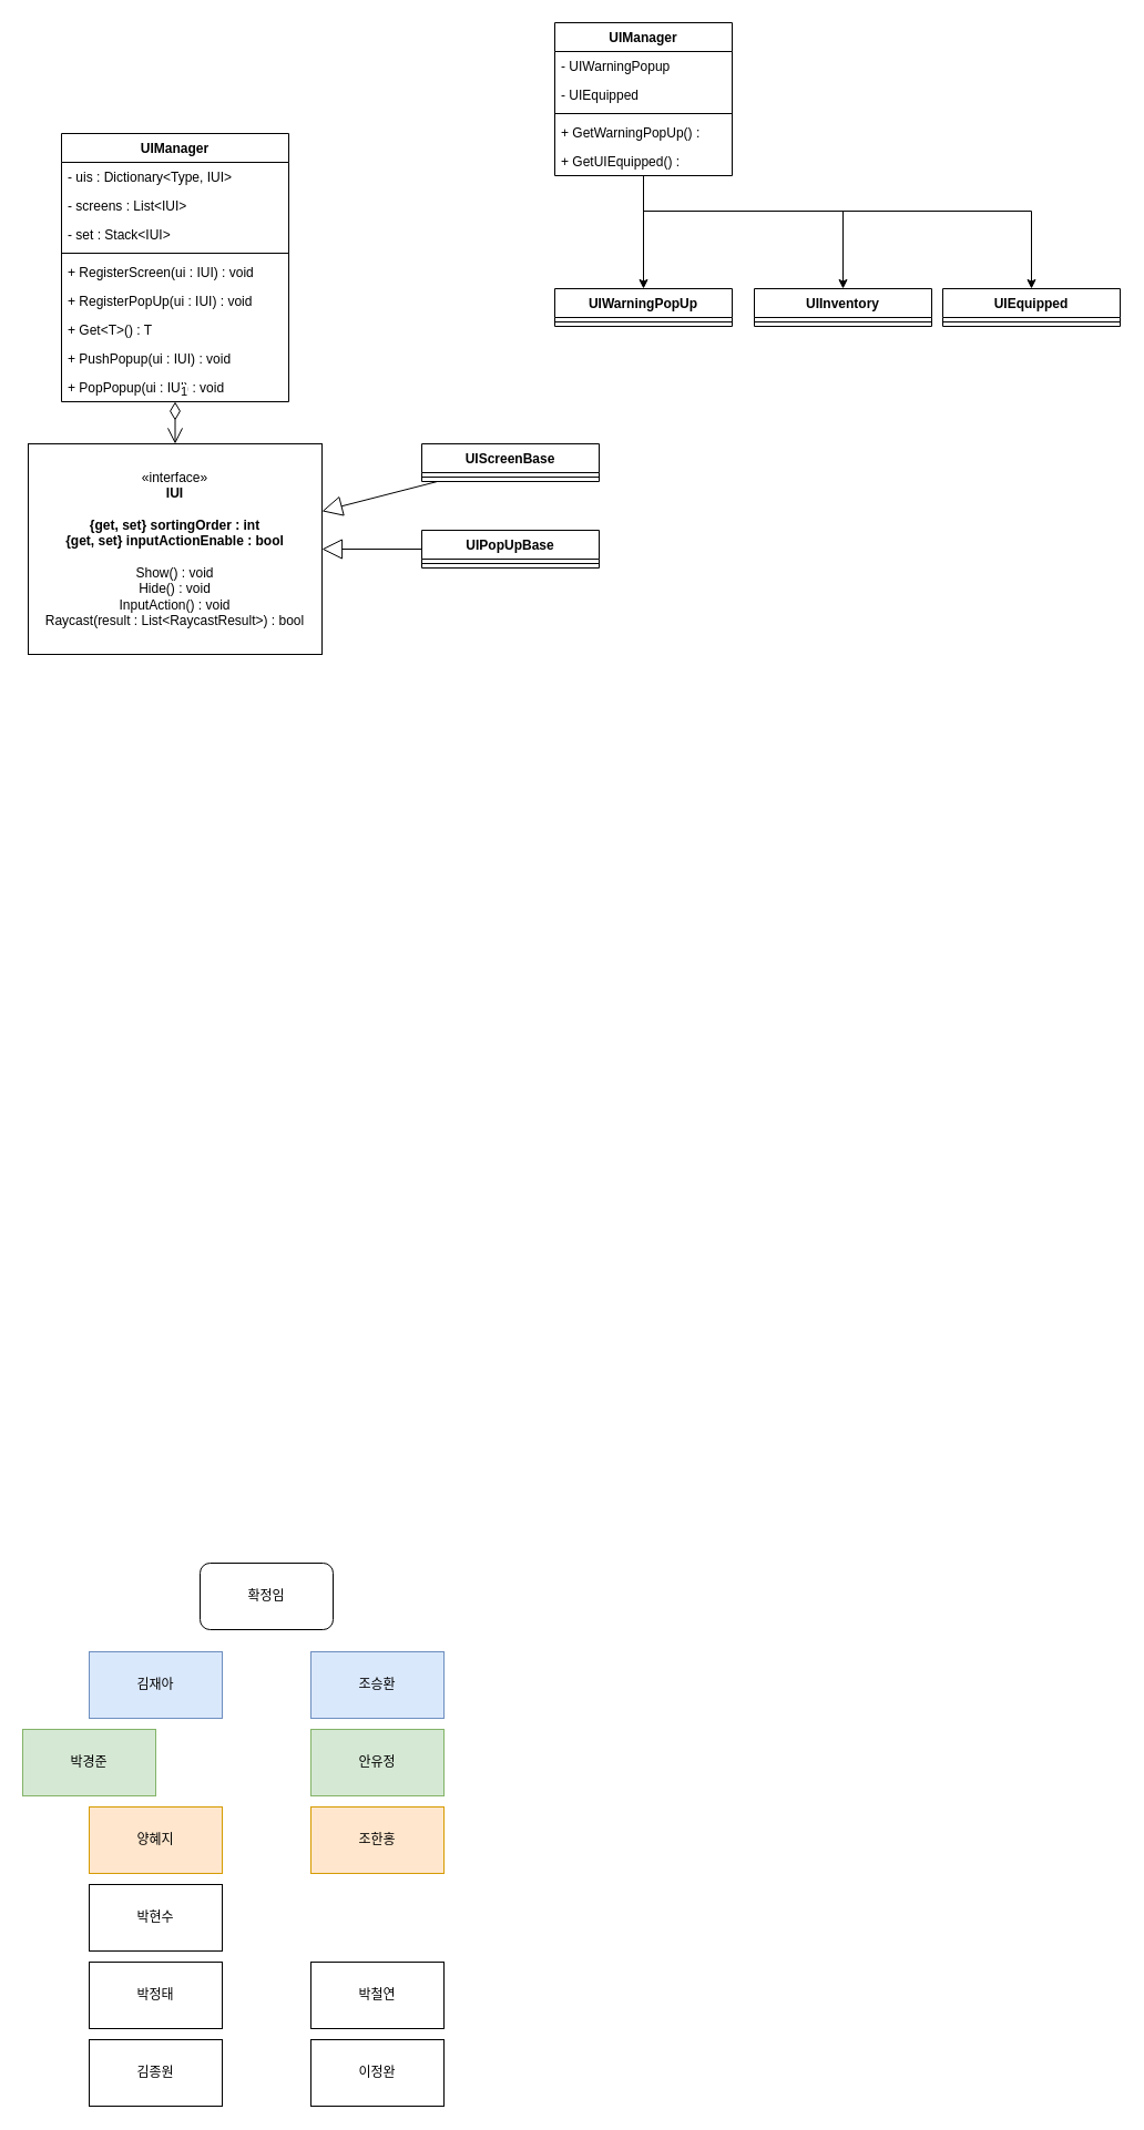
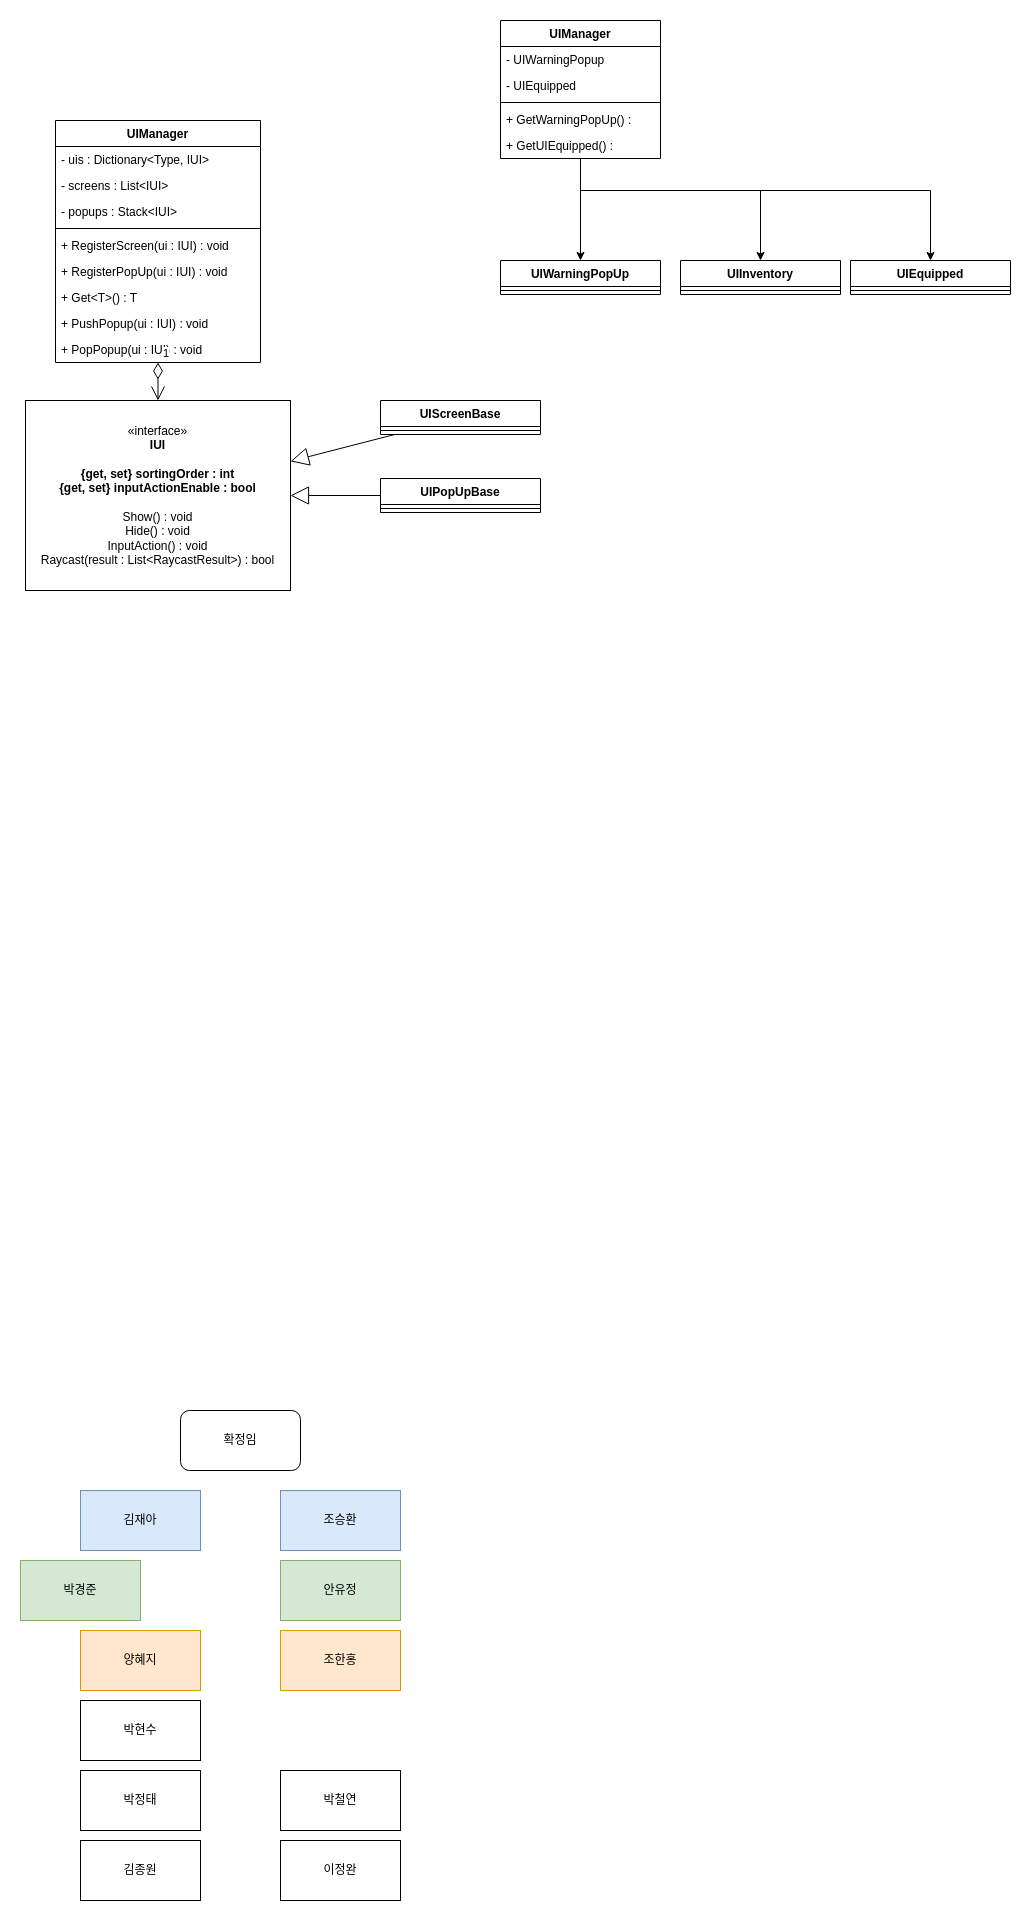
- <mxCell id="24" value="- set : Stack&amp;lt;IUI&amp;gt;" style="text;strokeColor=none;fillColor=none;align=left;verticalAlign=top;spacingLeft=4;spacingRight=4;overflow=hidden;rotatable=0;points=[[0,0.5],[1,0.5]];portConstraint=eastwest;whiteSpace=wrap;html=1;" vertex="1" parent="21"><mxGeometry y="78" width="205" height="26" as="geometry" /></mxCell>
+ <mxCell id="24" value="- popups : Stack&amp;lt;IUI&amp;gt;" style="text;strokeColor=none;fillColor=none;align=left;verticalAlign=top;spacingLeft=4;spacingRight=4;overflow=hidden;rotatable=0;points=[[0,0.5],[1,0.5]];portConstraint=eastwest;whiteSpace=wrap;html=1;" vertex="1" parent="21"><mxGeometry y="78" width="205" height="26" as="geometry" /></mxCell>
